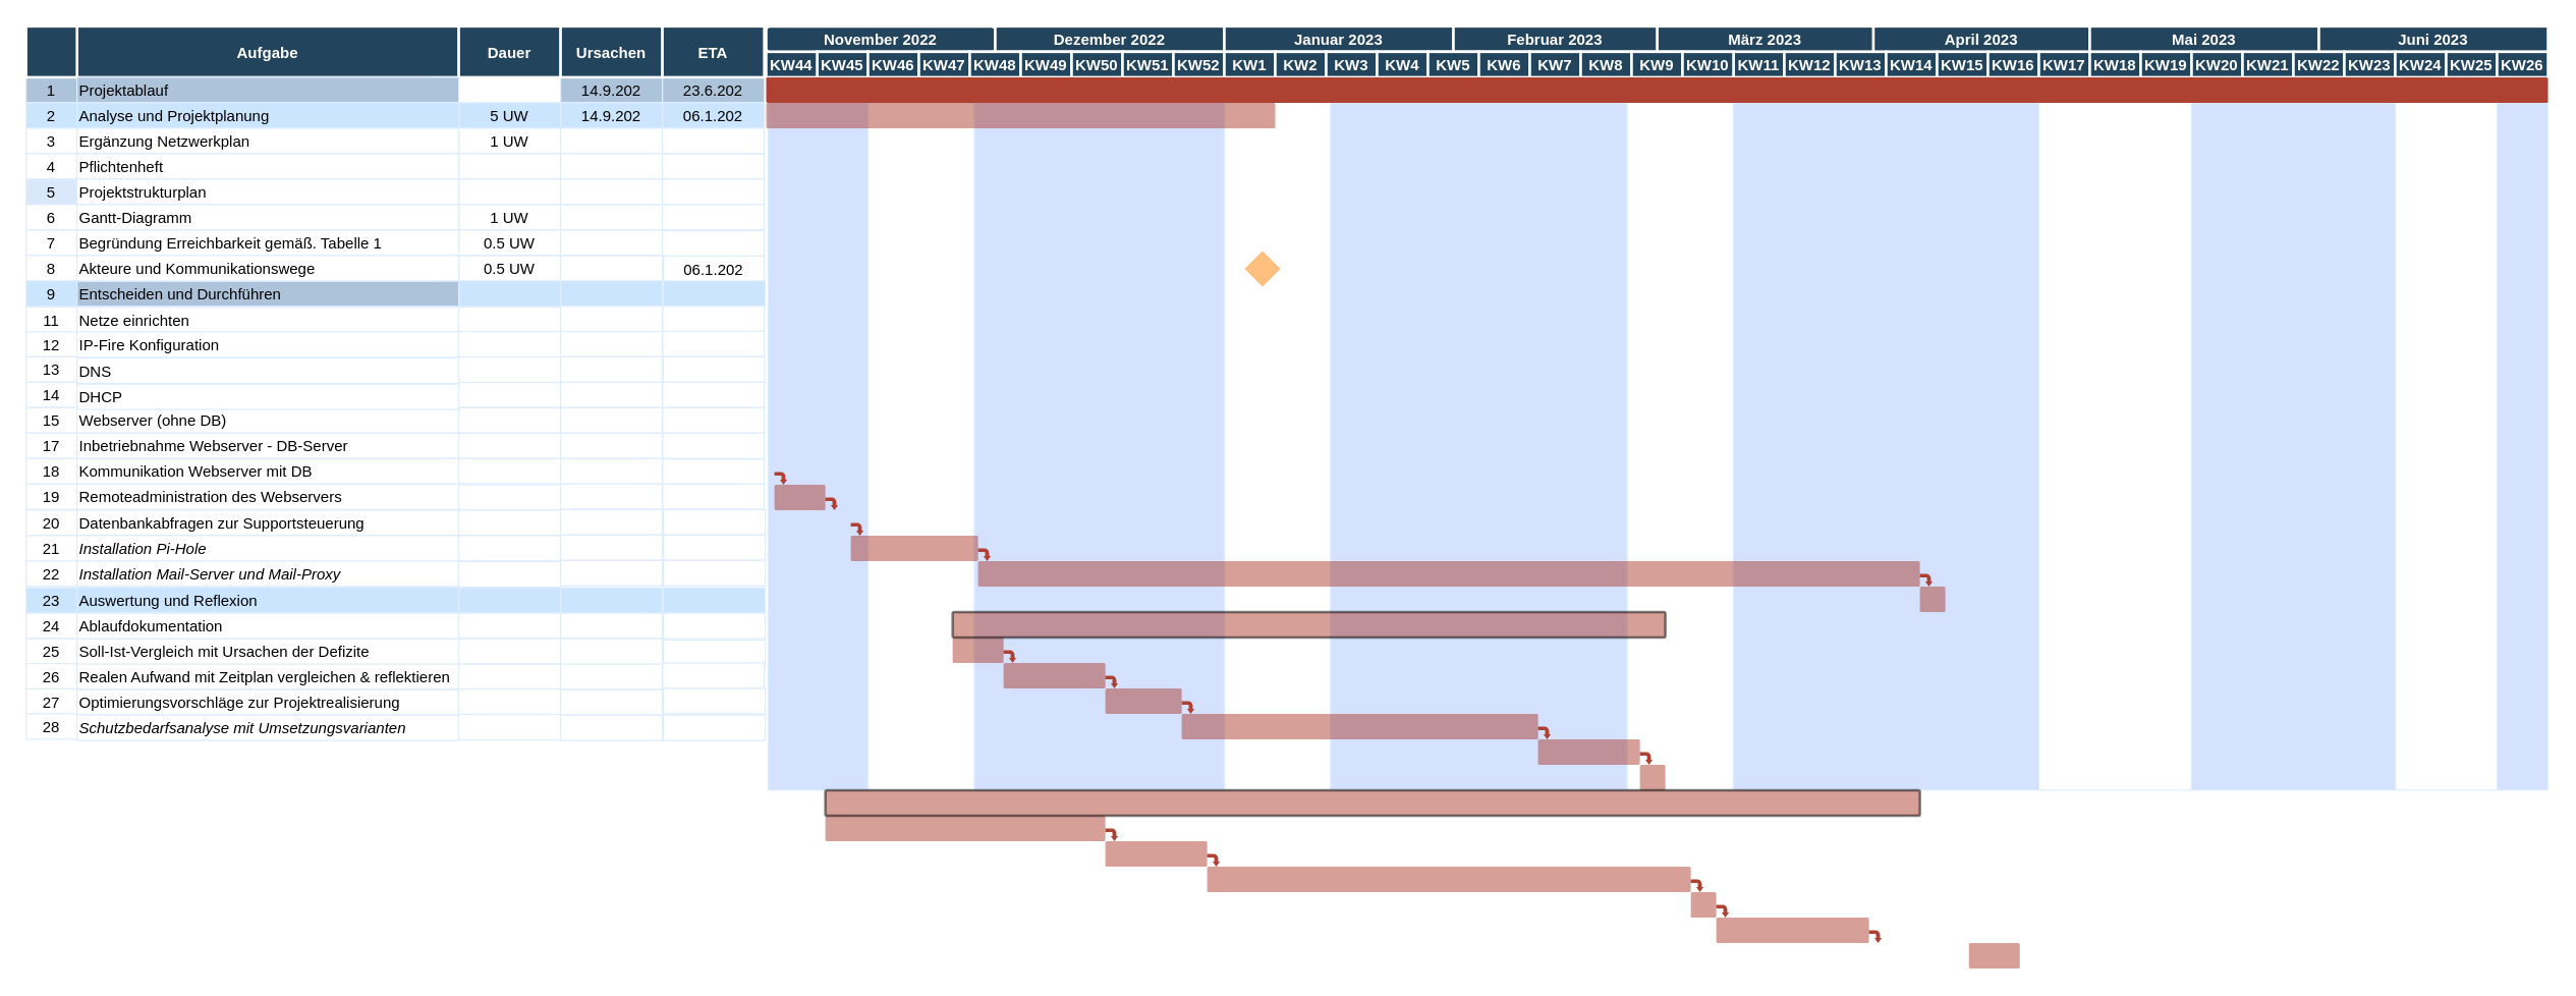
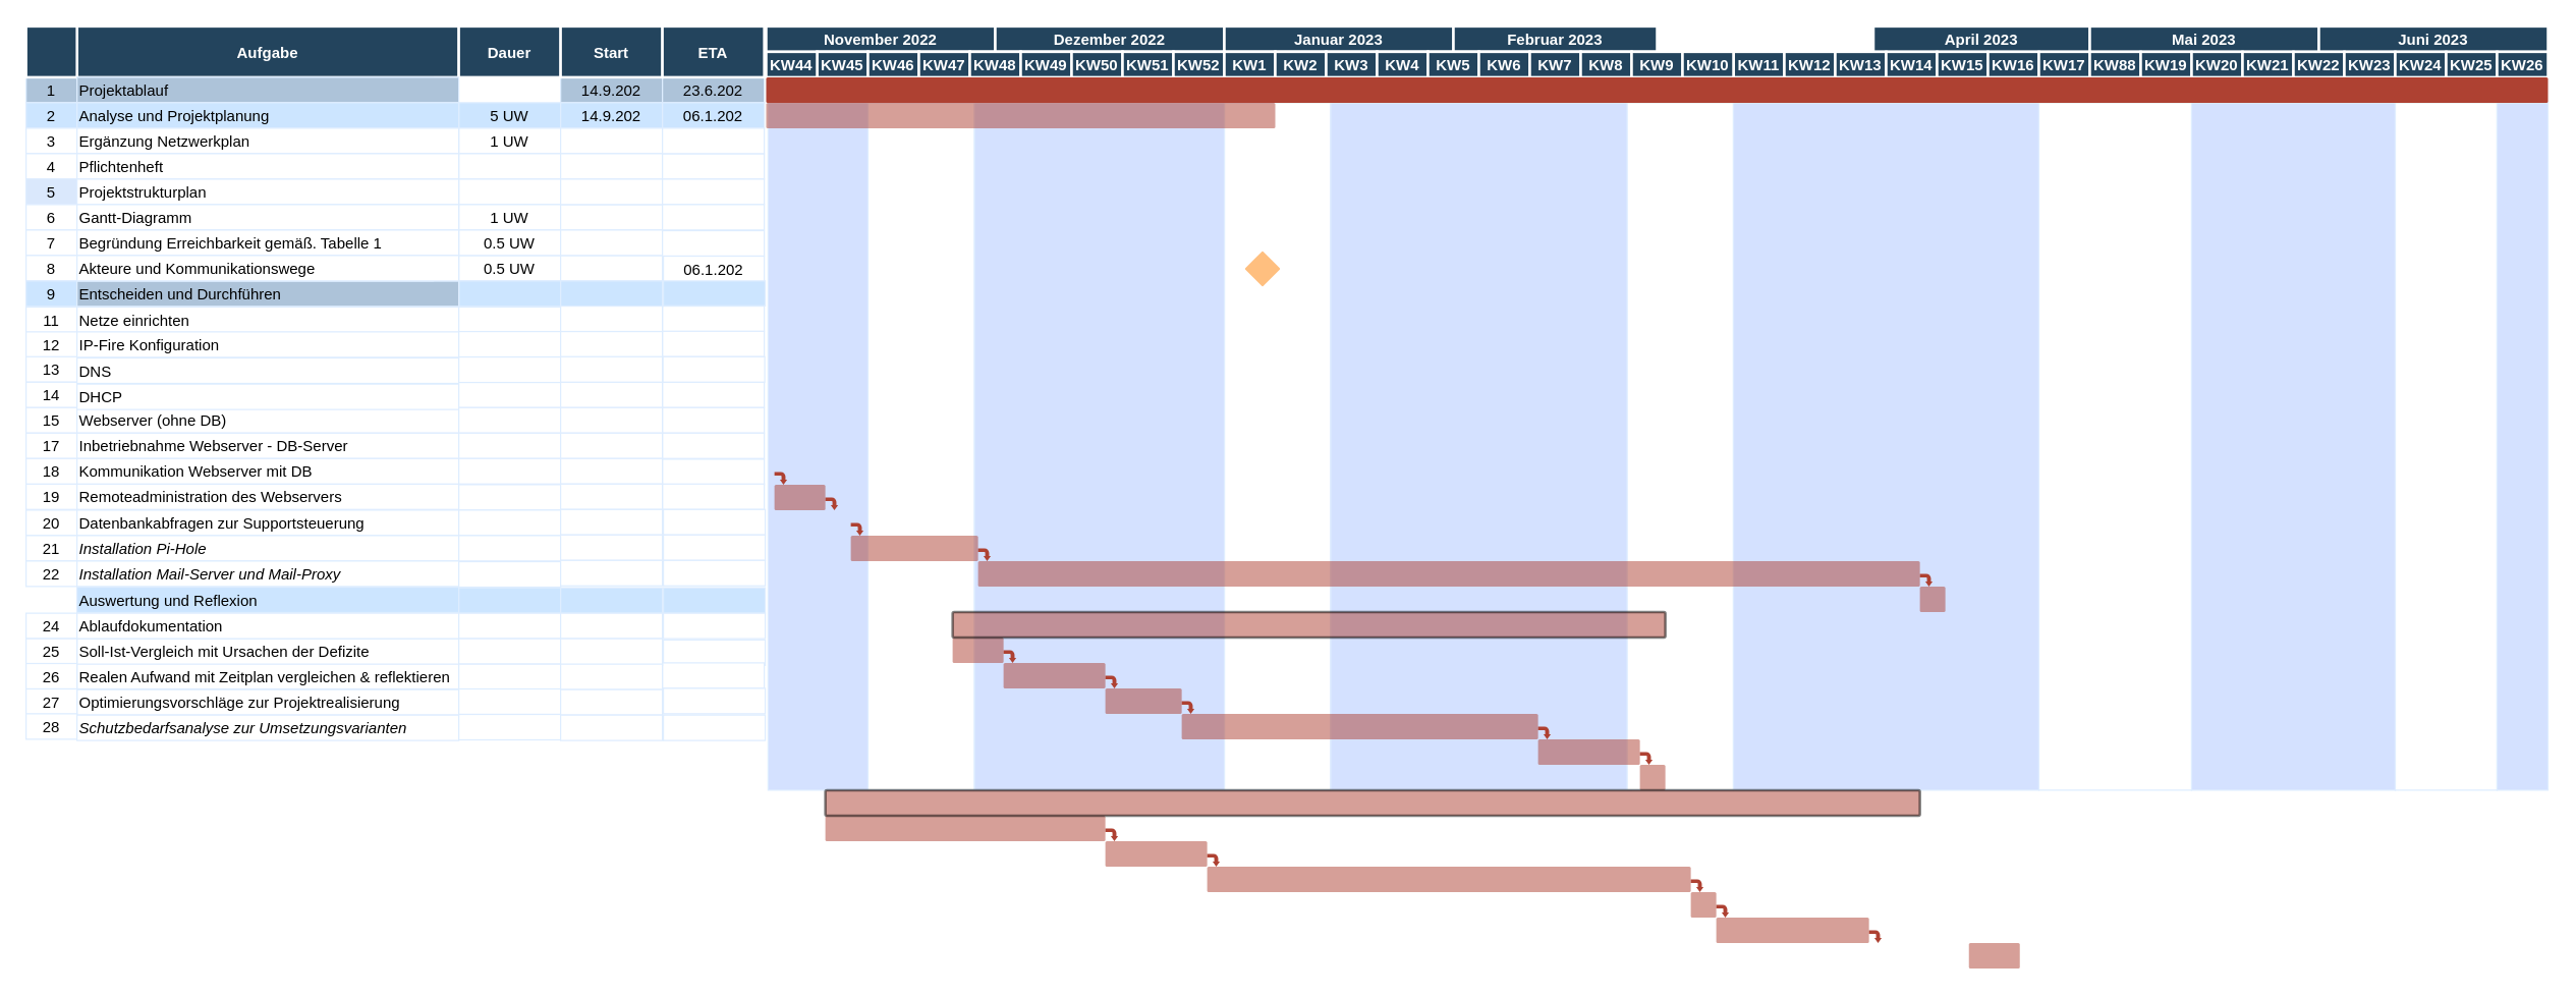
- <mxCell id="66" value="November 2022" style="fillColor=#23445D;strokeColor=#FFFFFF;strokeWidth=2;fontColor=#FFFFFF;fontStyle=1;rounded=1;" parent="1" vertex="1"><mxGeometry x="601.5" y="20" width="180" height="20" as="geometry" /></mxCell>
+ <mxCell id="66" value="November 2022" style="fillColor=#23445D;strokeColor=#FFFFFF;strokeWidth=2;fontColor=#FFFFFF;fontStyle=1" parent="1" vertex="1"><mxGeometry x="601.5" y="20" width="180" height="20" as="geometry" /></mxCell>
- <mxCell id="72" value="März 2023" style="fillColor=#23445D;strokeColor=#FFFFFF;strokeWidth=2;fontColor=#FFFFFF;fontStyle=1" parent="1" vertex="1"><mxGeometry x="1301.5" y="20" width="170" height="20" as="geometry" /></mxCell>
- <mxCell id="68" value="Ursachen" style="fillColor=#23445D;strokeColor=#FFFFFF;strokeWidth=2;fontColor=#FFFFFF;fontStyle=1" parent="1" vertex="1"><mxGeometry x="440" y="20" width="80.0" height="40.0" as="geometry" /></mxCell>
+ <mxCell id="68" value="Start" style="fillColor=#23445D;strokeColor=#FFFFFF;strokeWidth=2;fontColor=#FFFFFF;fontStyle=1" parent="1" vertex="1"><mxGeometry x="440" y="20" width="80.0" height="40.0" as="geometry" /></mxCell>
- <mxCell id="181" value="KW18" style="fillColor=#23445D;strokeColor=#FFFFFF;strokeWidth=2;fontColor=#FFFFFF;fontStyle=1" parent="1" vertex="1"><mxGeometry x="1641.5" y="40" width="40" height="20" as="geometry" /></mxCell>
+ <mxCell id="181" value="KW88" style="fillColor=#23445D;strokeColor=#FFFFFF;strokeWidth=2;fontColor=#FFFFFF;fontStyle=1" parent="1" vertex="1"><mxGeometry x="1641.5" y="40" width="40" height="20" as="geometry" /></mxCell>
- <mxCell id="142" value="23" style="strokeColor=#DEEDFF;fillColor=#CCE5FF;" parent="1" vertex="1"><mxGeometry x="20" y="461" width="40" height="20" as="geometry" /></mxCell>
- <mxCell id="153" value="Schutzbedarfsanalyse mit Umsetzungsvarianten" style="align=left;strokeColor=#DEEDFF;fontStyle=2" parent="1" vertex="1"><mxGeometry x="60" y="561" width="300" height="20" as="geometry" /></mxCell>
+ <mxCell id="153" value="Schutzbedarfsanalyse zur Umsetzungsvarianten" style="align=left;strokeColor=#DEEDFF;fontStyle=2" parent="1" vertex="1"><mxGeometry x="60" y="561" width="300" height="20" as="geometry" /></mxCell>
